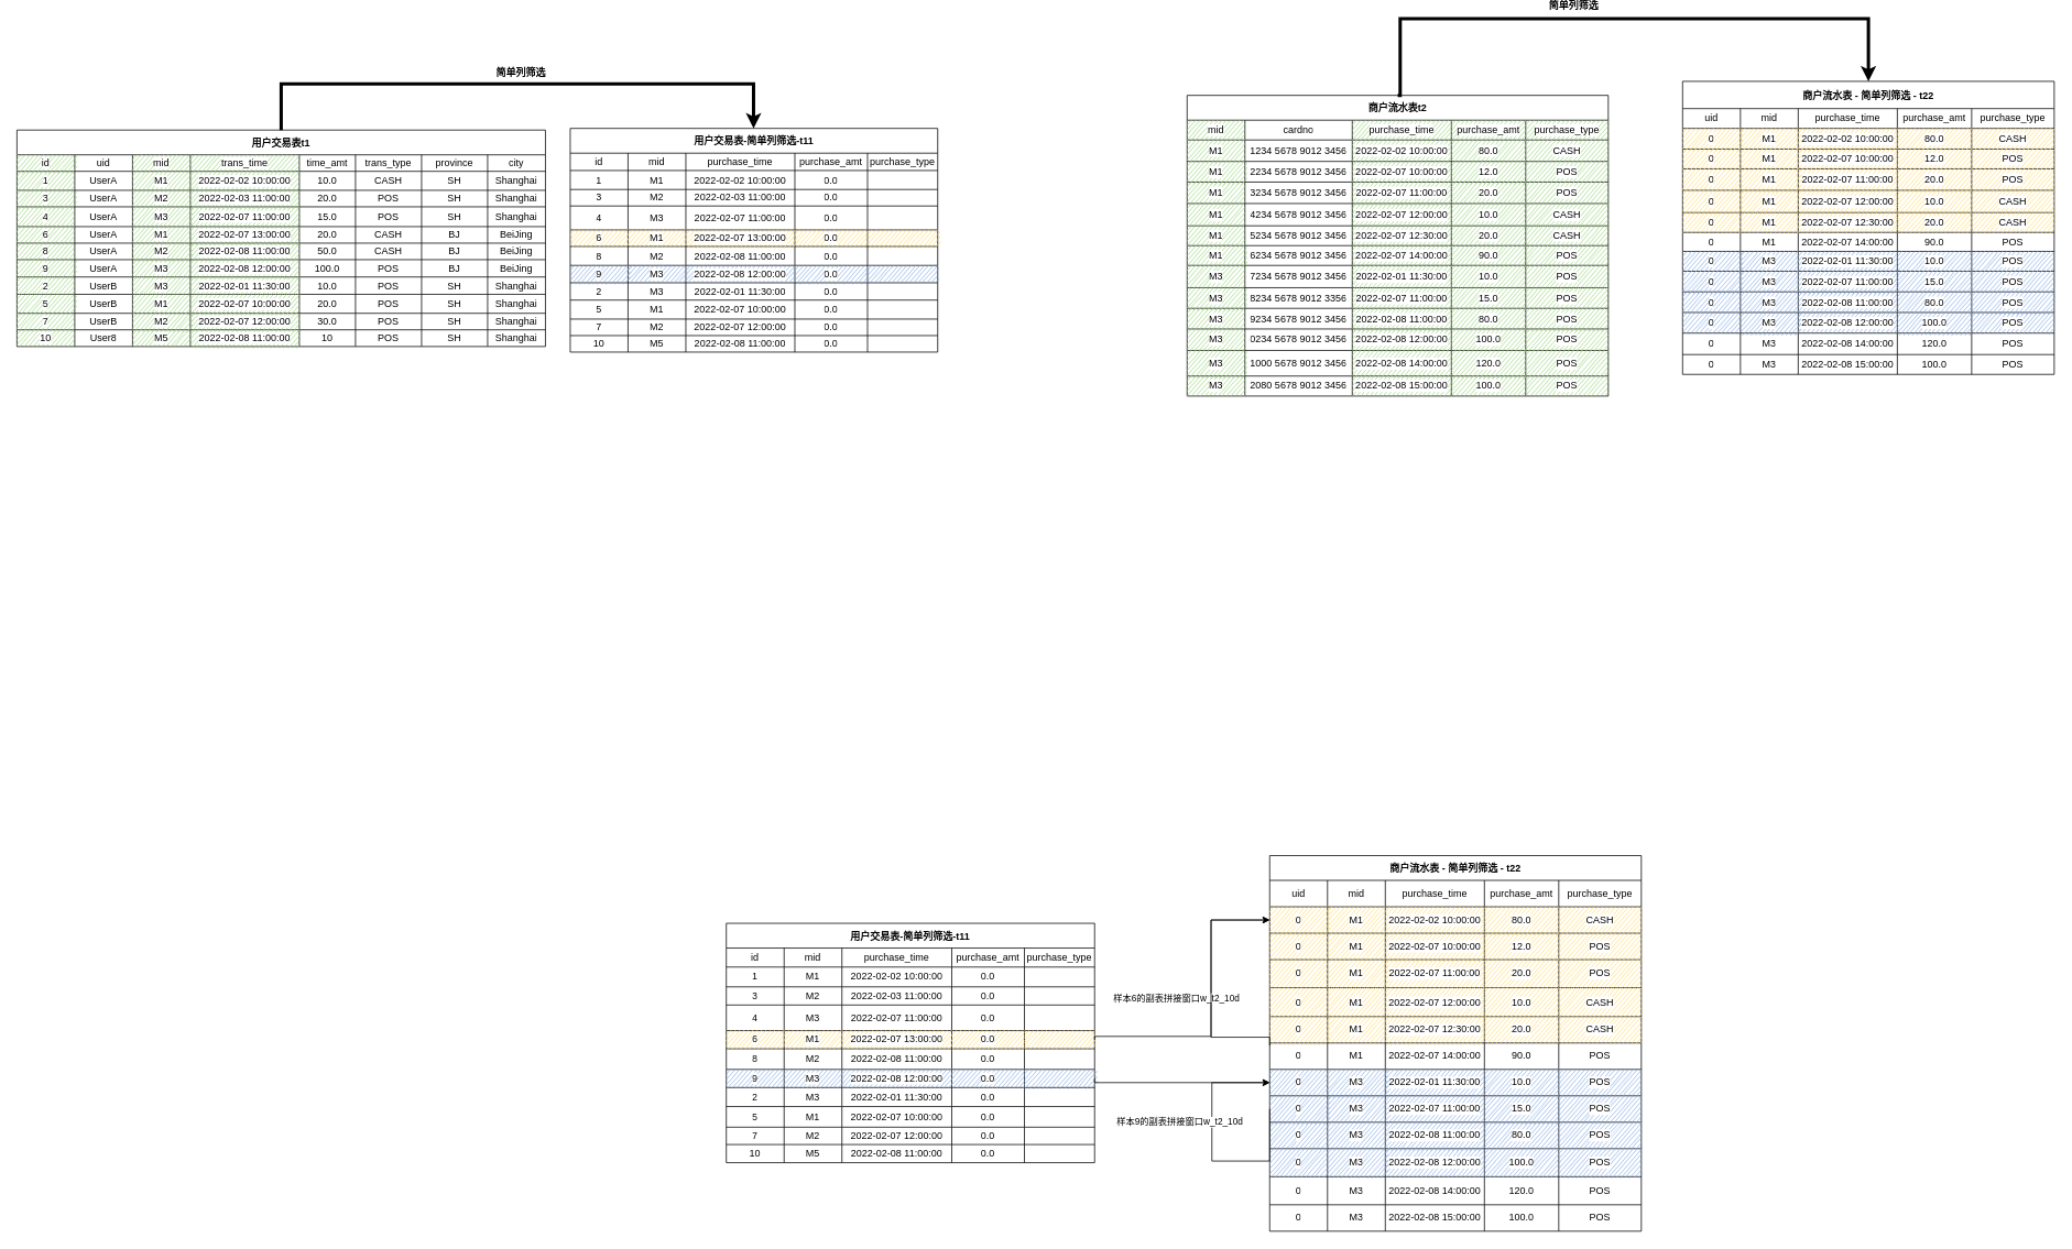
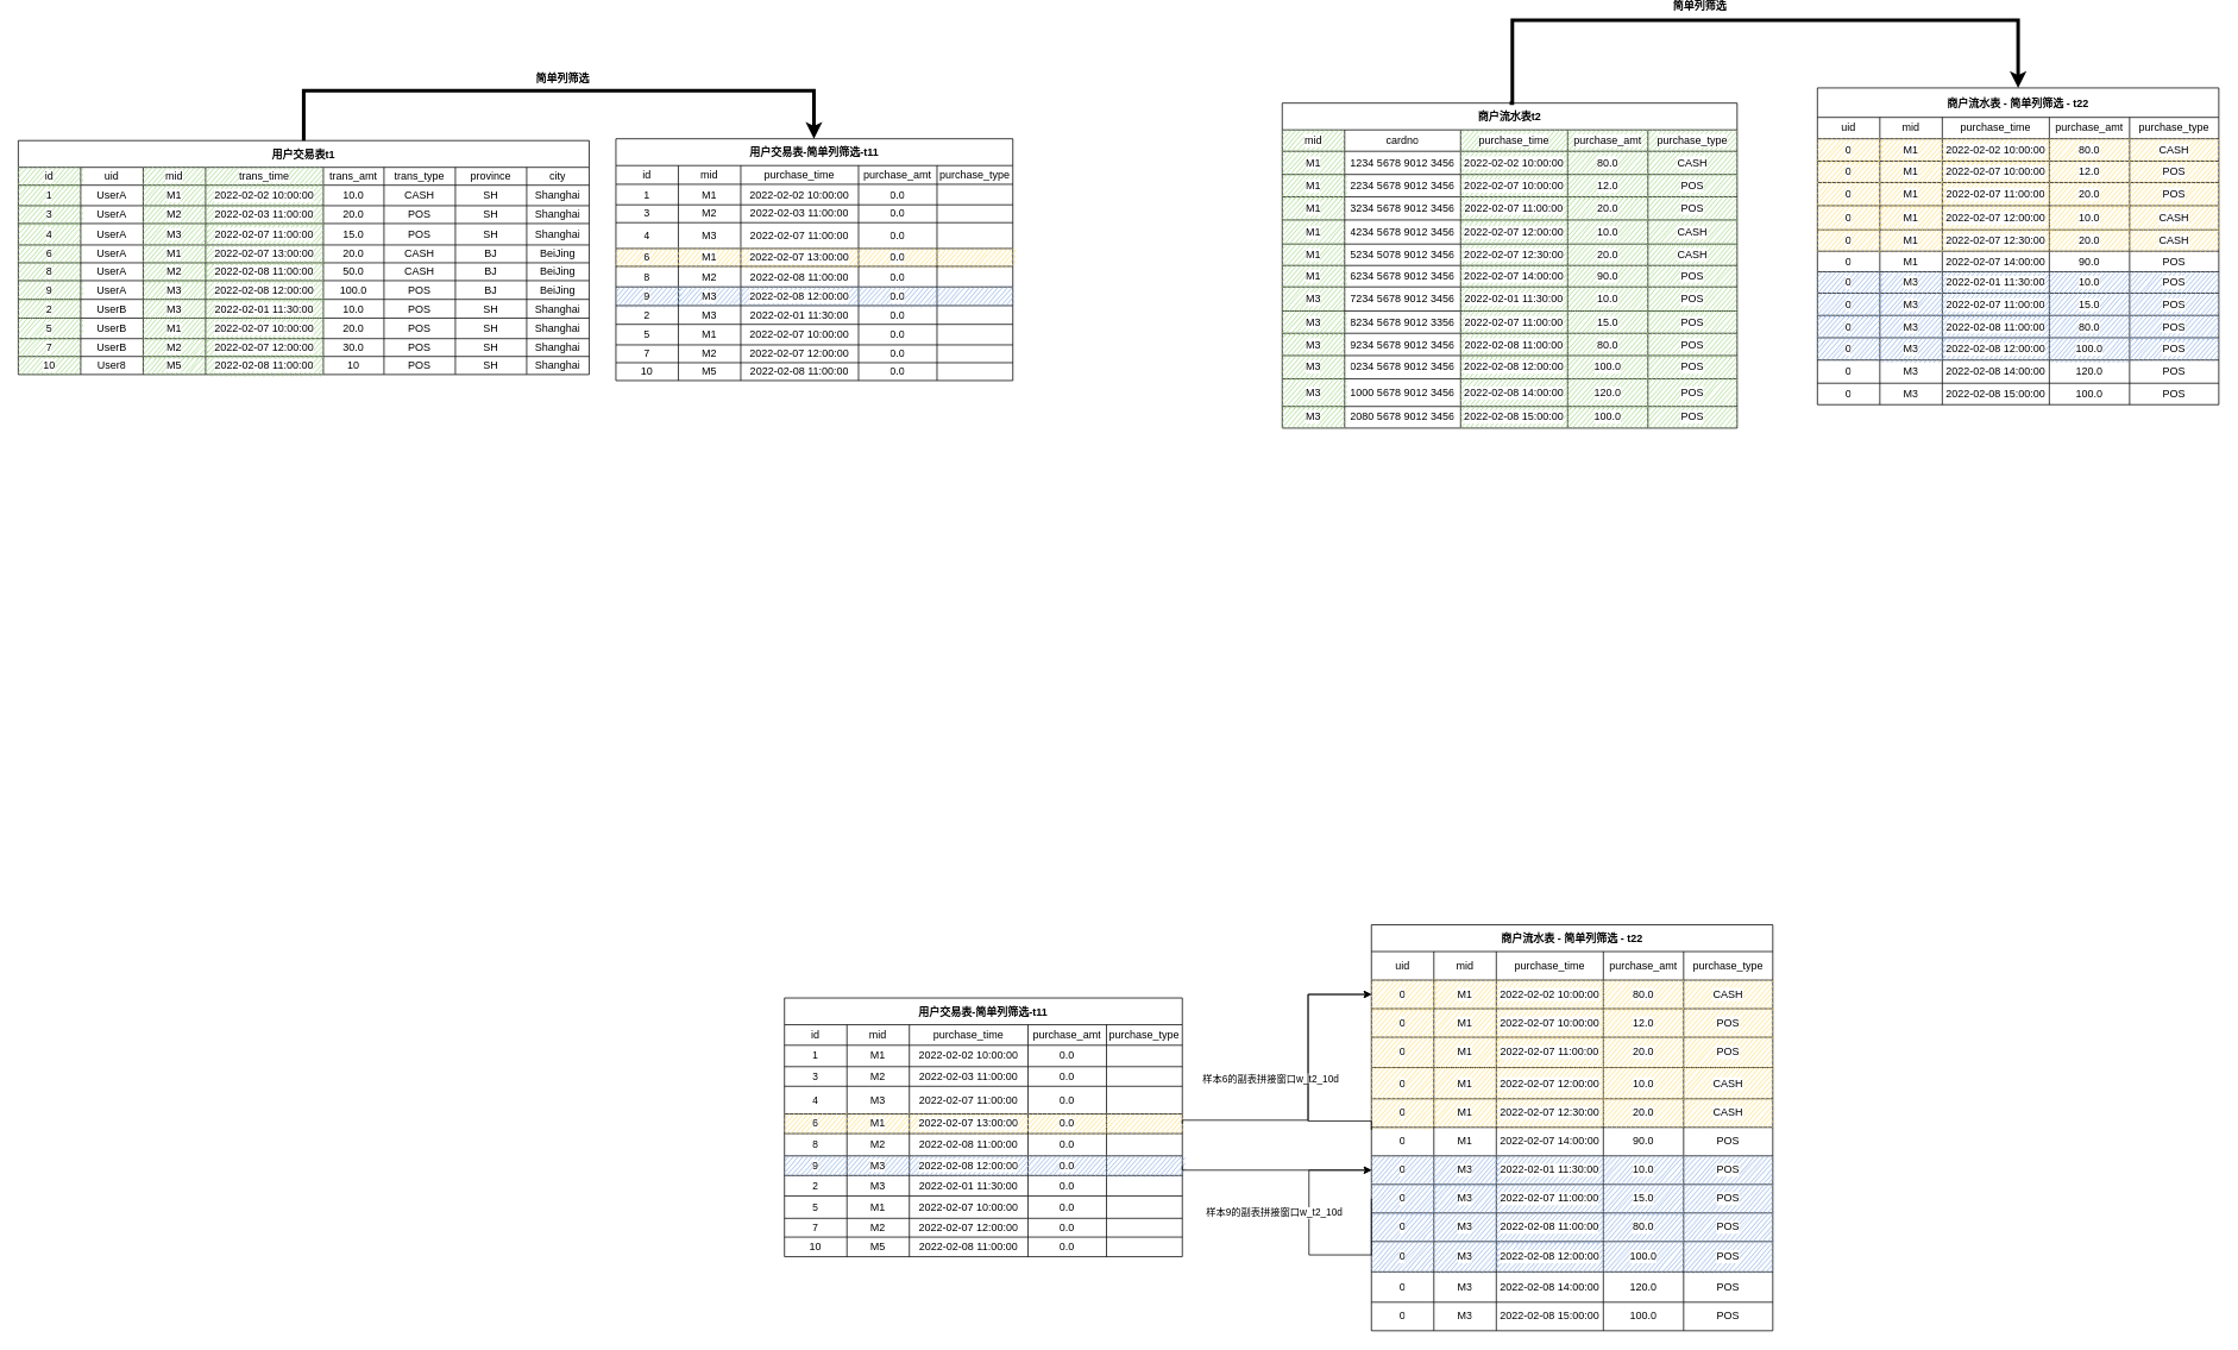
- <mxCell id="154" value="time_amt" style="shape=partialRectangle;html=1;whiteSpace=wrap;connectable=0;fillColor=none;top=0;left=0;bottom=0;right=0;overflow=hidden;labelBackgroundColor=#FFFFFF;" parent="149" vertex="1"><mxGeometry x="342" width="68" height="20" as="geometry"><mxRectangle width="68" height="20" as="alternateBounds" /></mxGeometry></mxCell>
+ <mxCell id="154" value="trans_amt" style="shape=partialRectangle;html=1;whiteSpace=wrap;connectable=0;fillColor=none;top=0;left=0;bottom=0;right=0;overflow=hidden;labelBackgroundColor=#FFFFFF;" parent="149" vertex="1"><mxGeometry x="342" width="68" height="20" as="geometry"><mxRectangle width="68" height="20" as="alternateBounds" /></mxGeometry></mxCell>
- <mxCell id="283" value="&lt;span&gt;5234 5678 9012 3456&lt;/span&gt;" style="shape=partialRectangle;html=1;whiteSpace=wrap;connectable=0;fillColor=none;top=0;left=0;bottom=0;right=0;overflow=hidden;labelBackgroundColor=#FFFFFF;sketch=1;" parent="281" vertex="1"><mxGeometry x="70" width="130" height="24" as="geometry"><mxRectangle width="130" height="24" as="alternateBounds" /></mxGeometry></mxCell>
+ <mxCell id="283" value="&lt;span&gt;5234 5078 9012 3456&lt;/span&gt;" style="shape=partialRectangle;html=1;whiteSpace=wrap;connectable=0;fillColor=none;top=0;left=0;bottom=0;right=0;overflow=hidden;labelBackgroundColor=#FFFFFF;sketch=1;" parent="281" vertex="1"><mxGeometry x="70" width="130" height="24" as="geometry"><mxRectangle width="130" height="24" as="alternateBounds" /></mxGeometry></mxCell>
